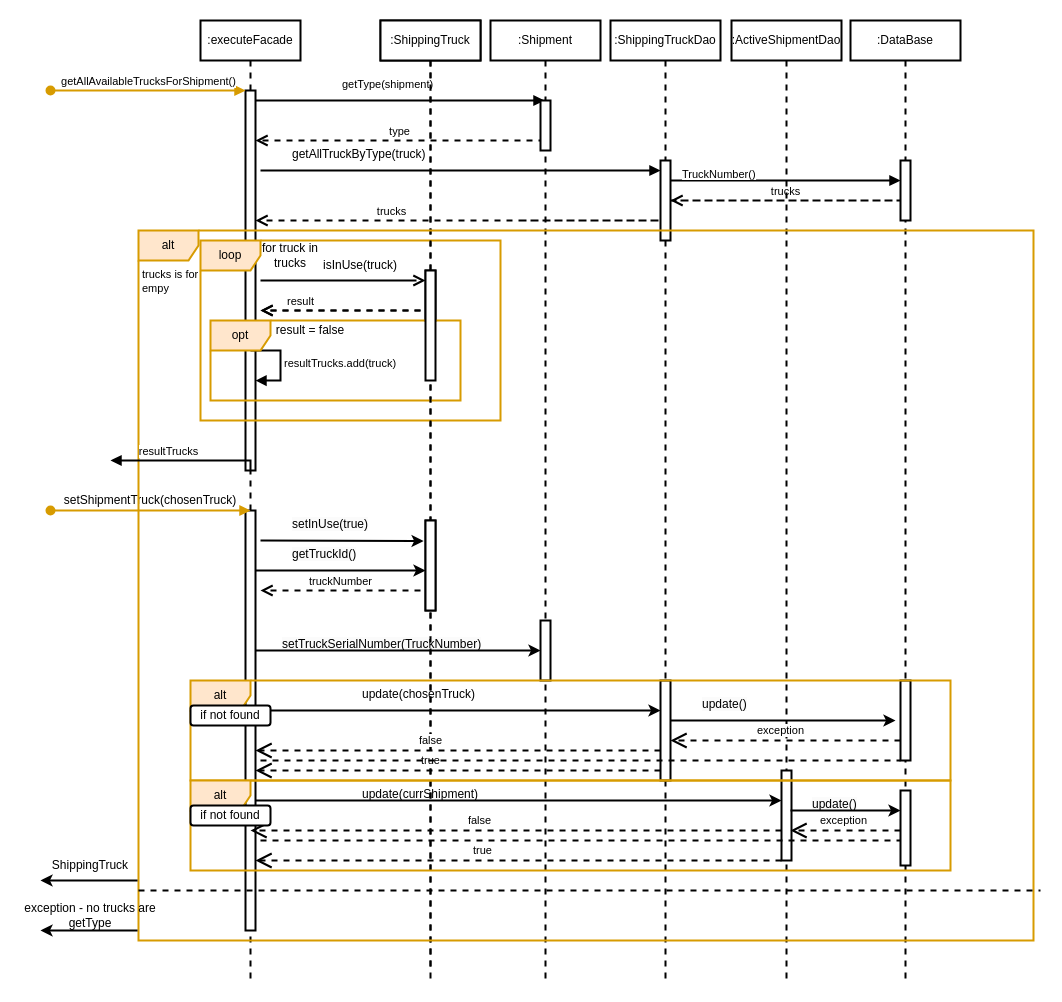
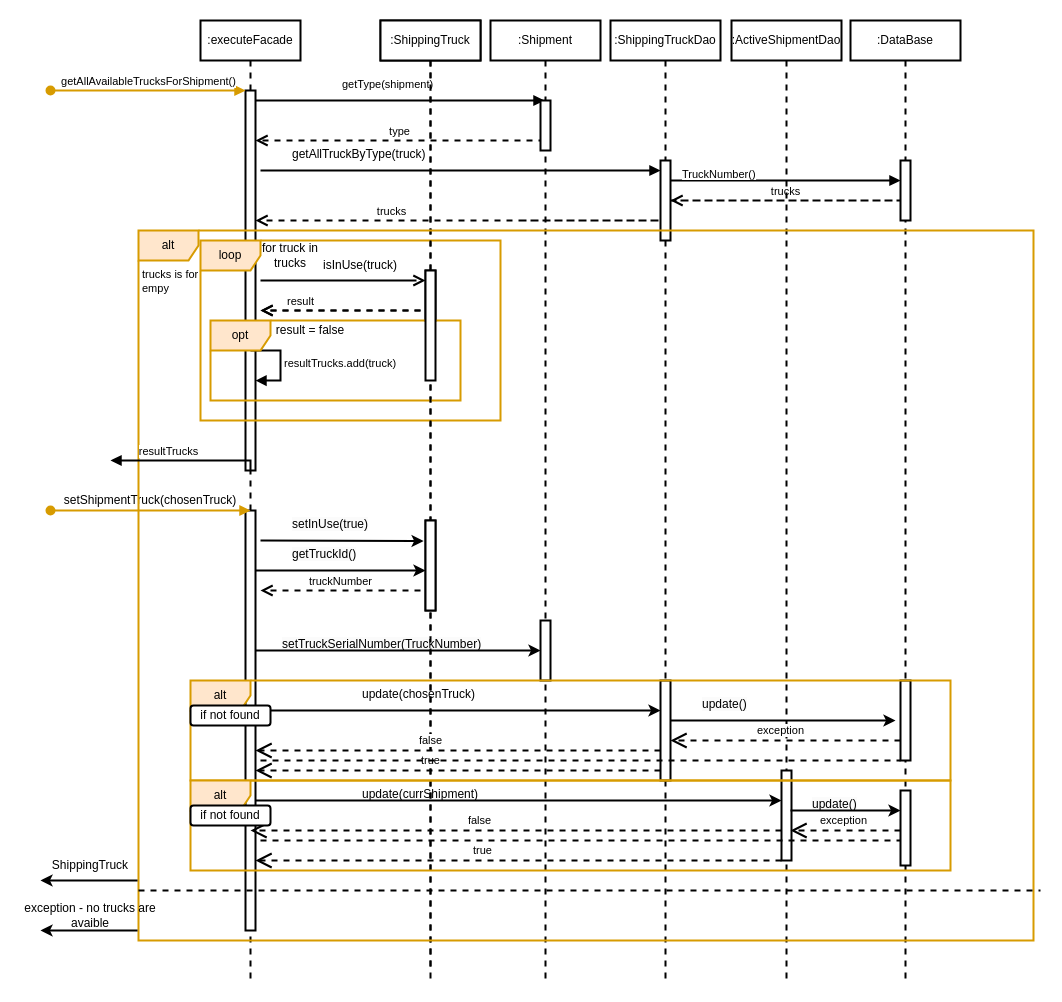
- <mxCell id="57" value="exception - no trucks are getType" style="text;html=1;align=center;verticalAlign=middle;whiteSpace=wrap;rounded=0;strokeWidth=2;" vertex="1" parent="1"><mxGeometry x="20" y="900" width="140" height="30" as="geometry" /></mxCell>
+ <mxCell id="57" value="exception - no trucks are avaible" style="text;html=1;align=center;verticalAlign=middle;whiteSpace=wrap;rounded=0;strokeWidth=2;" vertex="1" parent="1"><mxGeometry x="20" y="900" width="140" height="30" as="geometry" /></mxCell>
